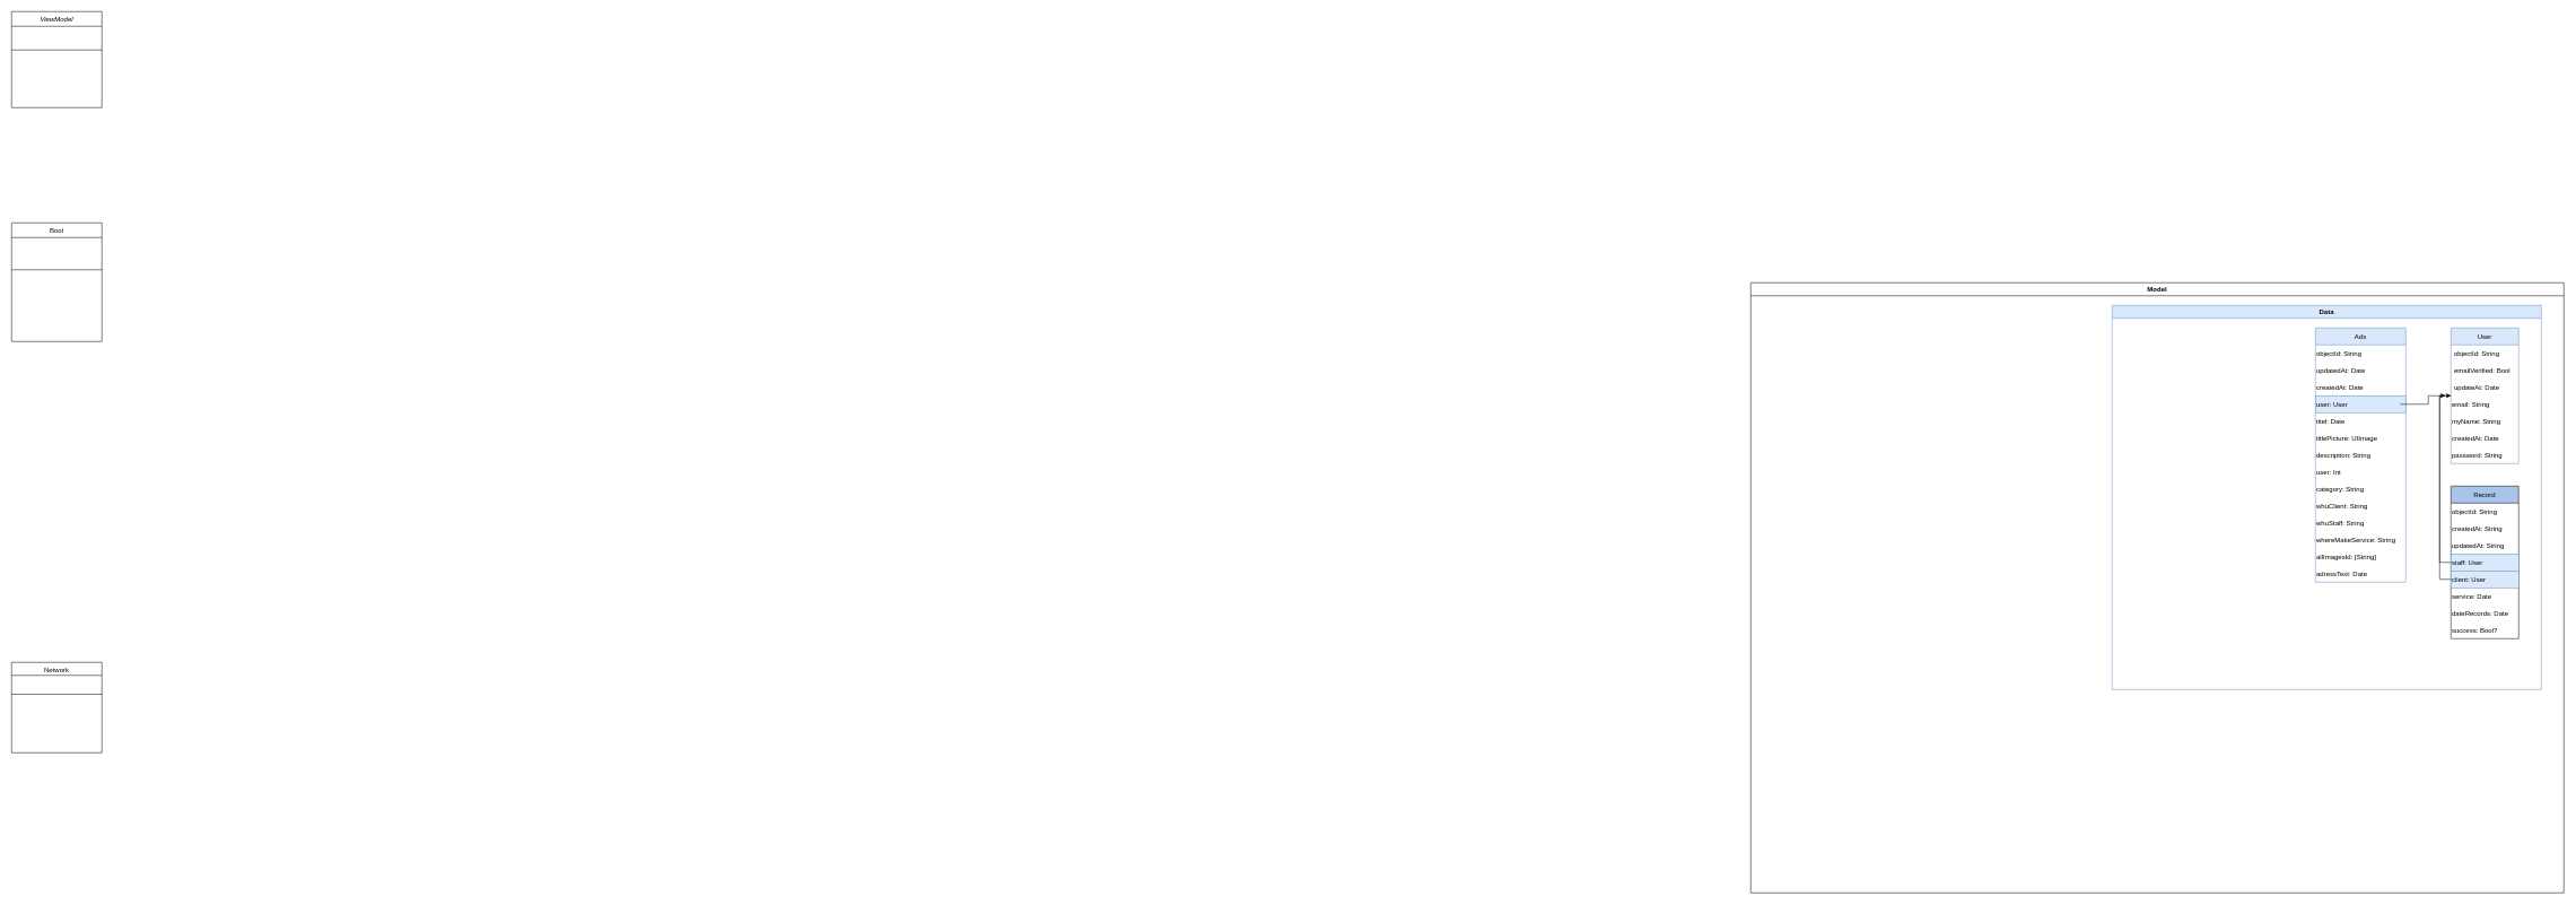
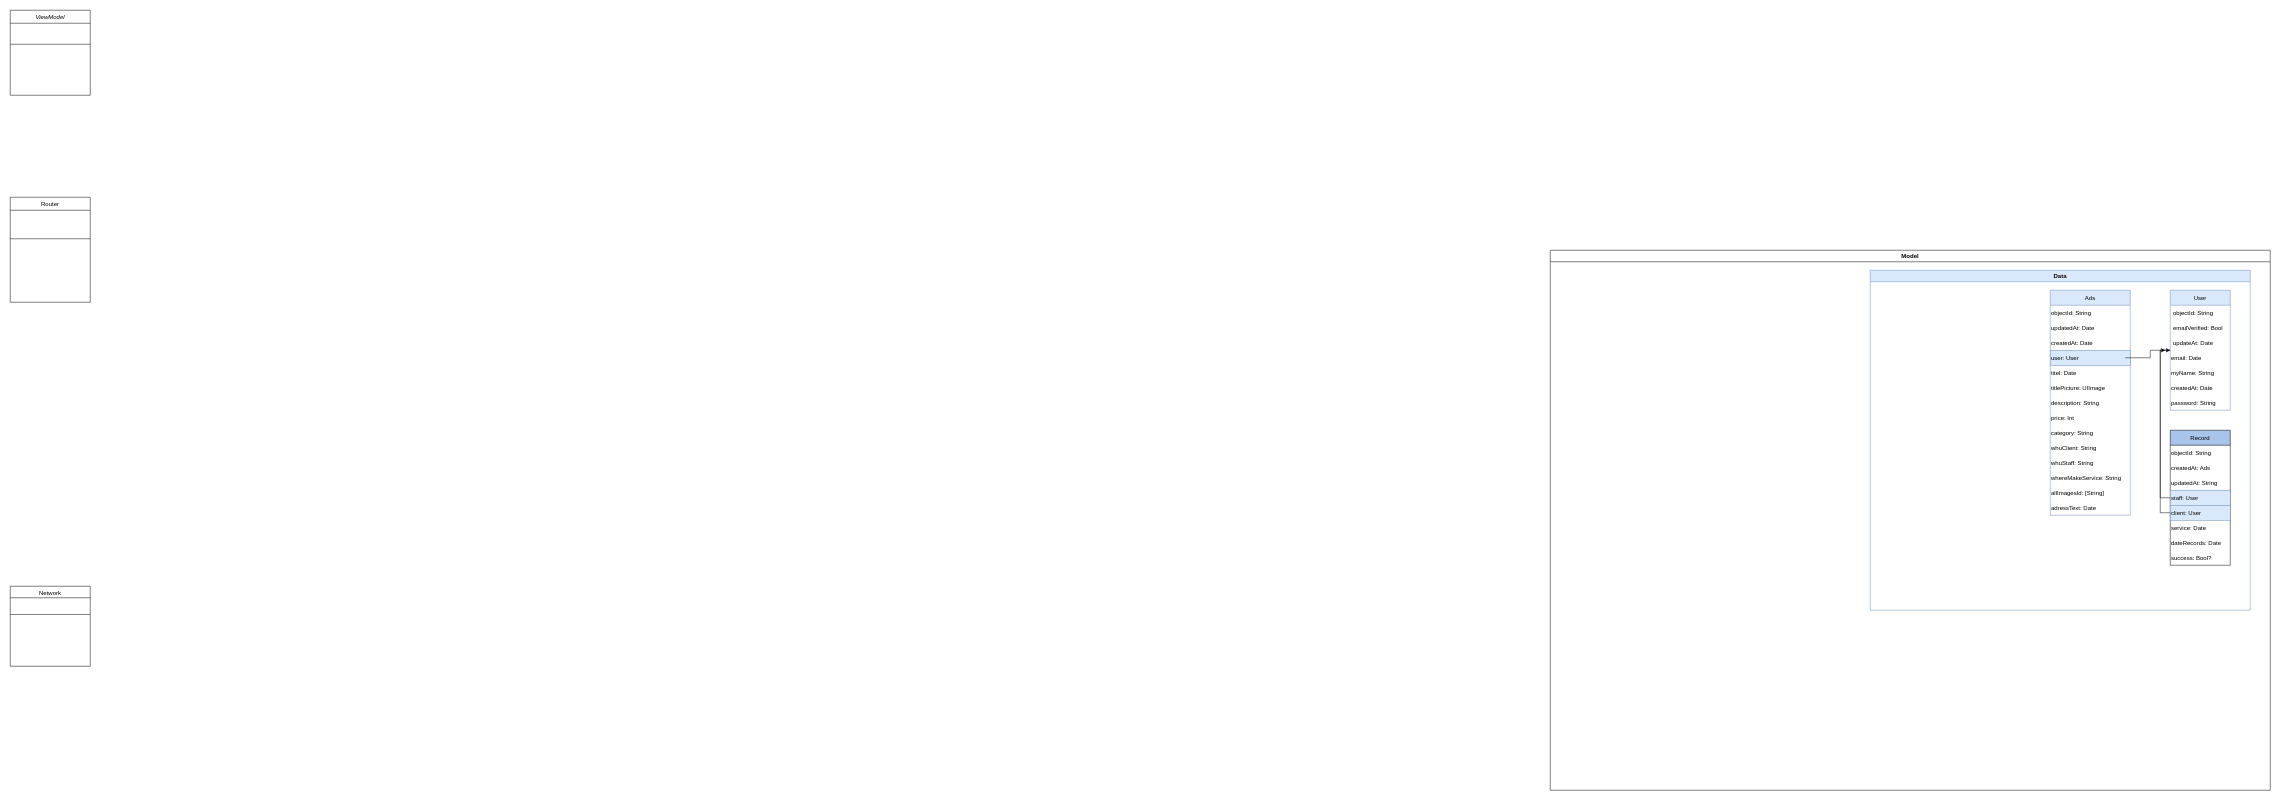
- <mxCell id="4" value="Bool&#10;" style="swimlane;fontStyle=0;align=center;verticalAlign=top;childLayout=stackLayout;horizontal=1;startSize=26;horizontalStack=0;resizeParent=1;resizeLast=0;collapsible=1;marginBottom=0;rounded=0;shadow=0;strokeWidth=1;" parent="1" vertex="1"><mxGeometry y="394" width="160" height="210" as="geometry" x="20"><mxRectangle x="130" y="380" width="160" height="26" as="alternateBounds" /></mxGeometry></mxCell>
+ <mxCell id="4" value="Router&#10;" style="swimlane;fontStyle=0;align=center;verticalAlign=top;childLayout=stackLayout;horizontal=1;startSize=26;horizontalStack=0;resizeParent=1;resizeLast=0;collapsible=1;marginBottom=0;rounded=0;shadow=0;strokeWidth=1;" parent="1" vertex="1"><mxGeometry y="394" width="160" height="210" as="geometry" x="20"><mxRectangle x="130" y="380" width="160" height="26" as="alternateBounds" /></mxGeometry></mxCell>
- <mxCell id="14" value="email: String" style="text;html=1;strokeColor=none;fillColor=none;align=left;verticalAlign=middle;whiteSpace=wrap;rounded=0;labelBackgroundColor=none;" vertex="1" parent="10"><mxGeometry y="120" width="120" height="30" as="geometry" /></mxCell>
+ <mxCell id="14" value="email: Date" style="text;html=1;strokeColor=none;fillColor=none;align=left;verticalAlign=middle;whiteSpace=wrap;rounded=0;labelBackgroundColor=none;" vertex="1" parent="10"><mxGeometry y="120" width="120" height="30" as="geometry" /></mxCell>
- <mxCell id="26" value="user: Int" style="text;html=1;strokeColor=none;fillColor=none;align=left;verticalAlign=middle;whiteSpace=wrap;rounded=0;labelBackgroundColor=none;" vertex="1" parent="18"><mxGeometry y="240" width="160" height="30" as="geometry" /></mxCell>
+ <mxCell id="26" value="price: Int" style="text;html=1;strokeColor=none;fillColor=none;align=left;verticalAlign=middle;whiteSpace=wrap;rounded=0;labelBackgroundColor=none;" vertex="1" parent="18"><mxGeometry y="240" width="160" height="30" as="geometry" /></mxCell>
- <mxCell id="36" value="createdAt: String" style="text;html=1;strokeColor=none;fillColor=none;align=left;verticalAlign=middle;whiteSpace=wrap;rounded=0;labelBackgroundColor=none;" vertex="1" parent="34"><mxGeometry y="60" width="120" height="30" as="geometry" /></mxCell>
+ <mxCell id="36" value="createdAt: Ads" style="text;html=1;strokeColor=none;fillColor=none;align=left;verticalAlign=middle;whiteSpace=wrap;rounded=0;labelBackgroundColor=none;" vertex="1" parent="34"><mxGeometry y="60" width="120" height="30" as="geometry" /></mxCell>
